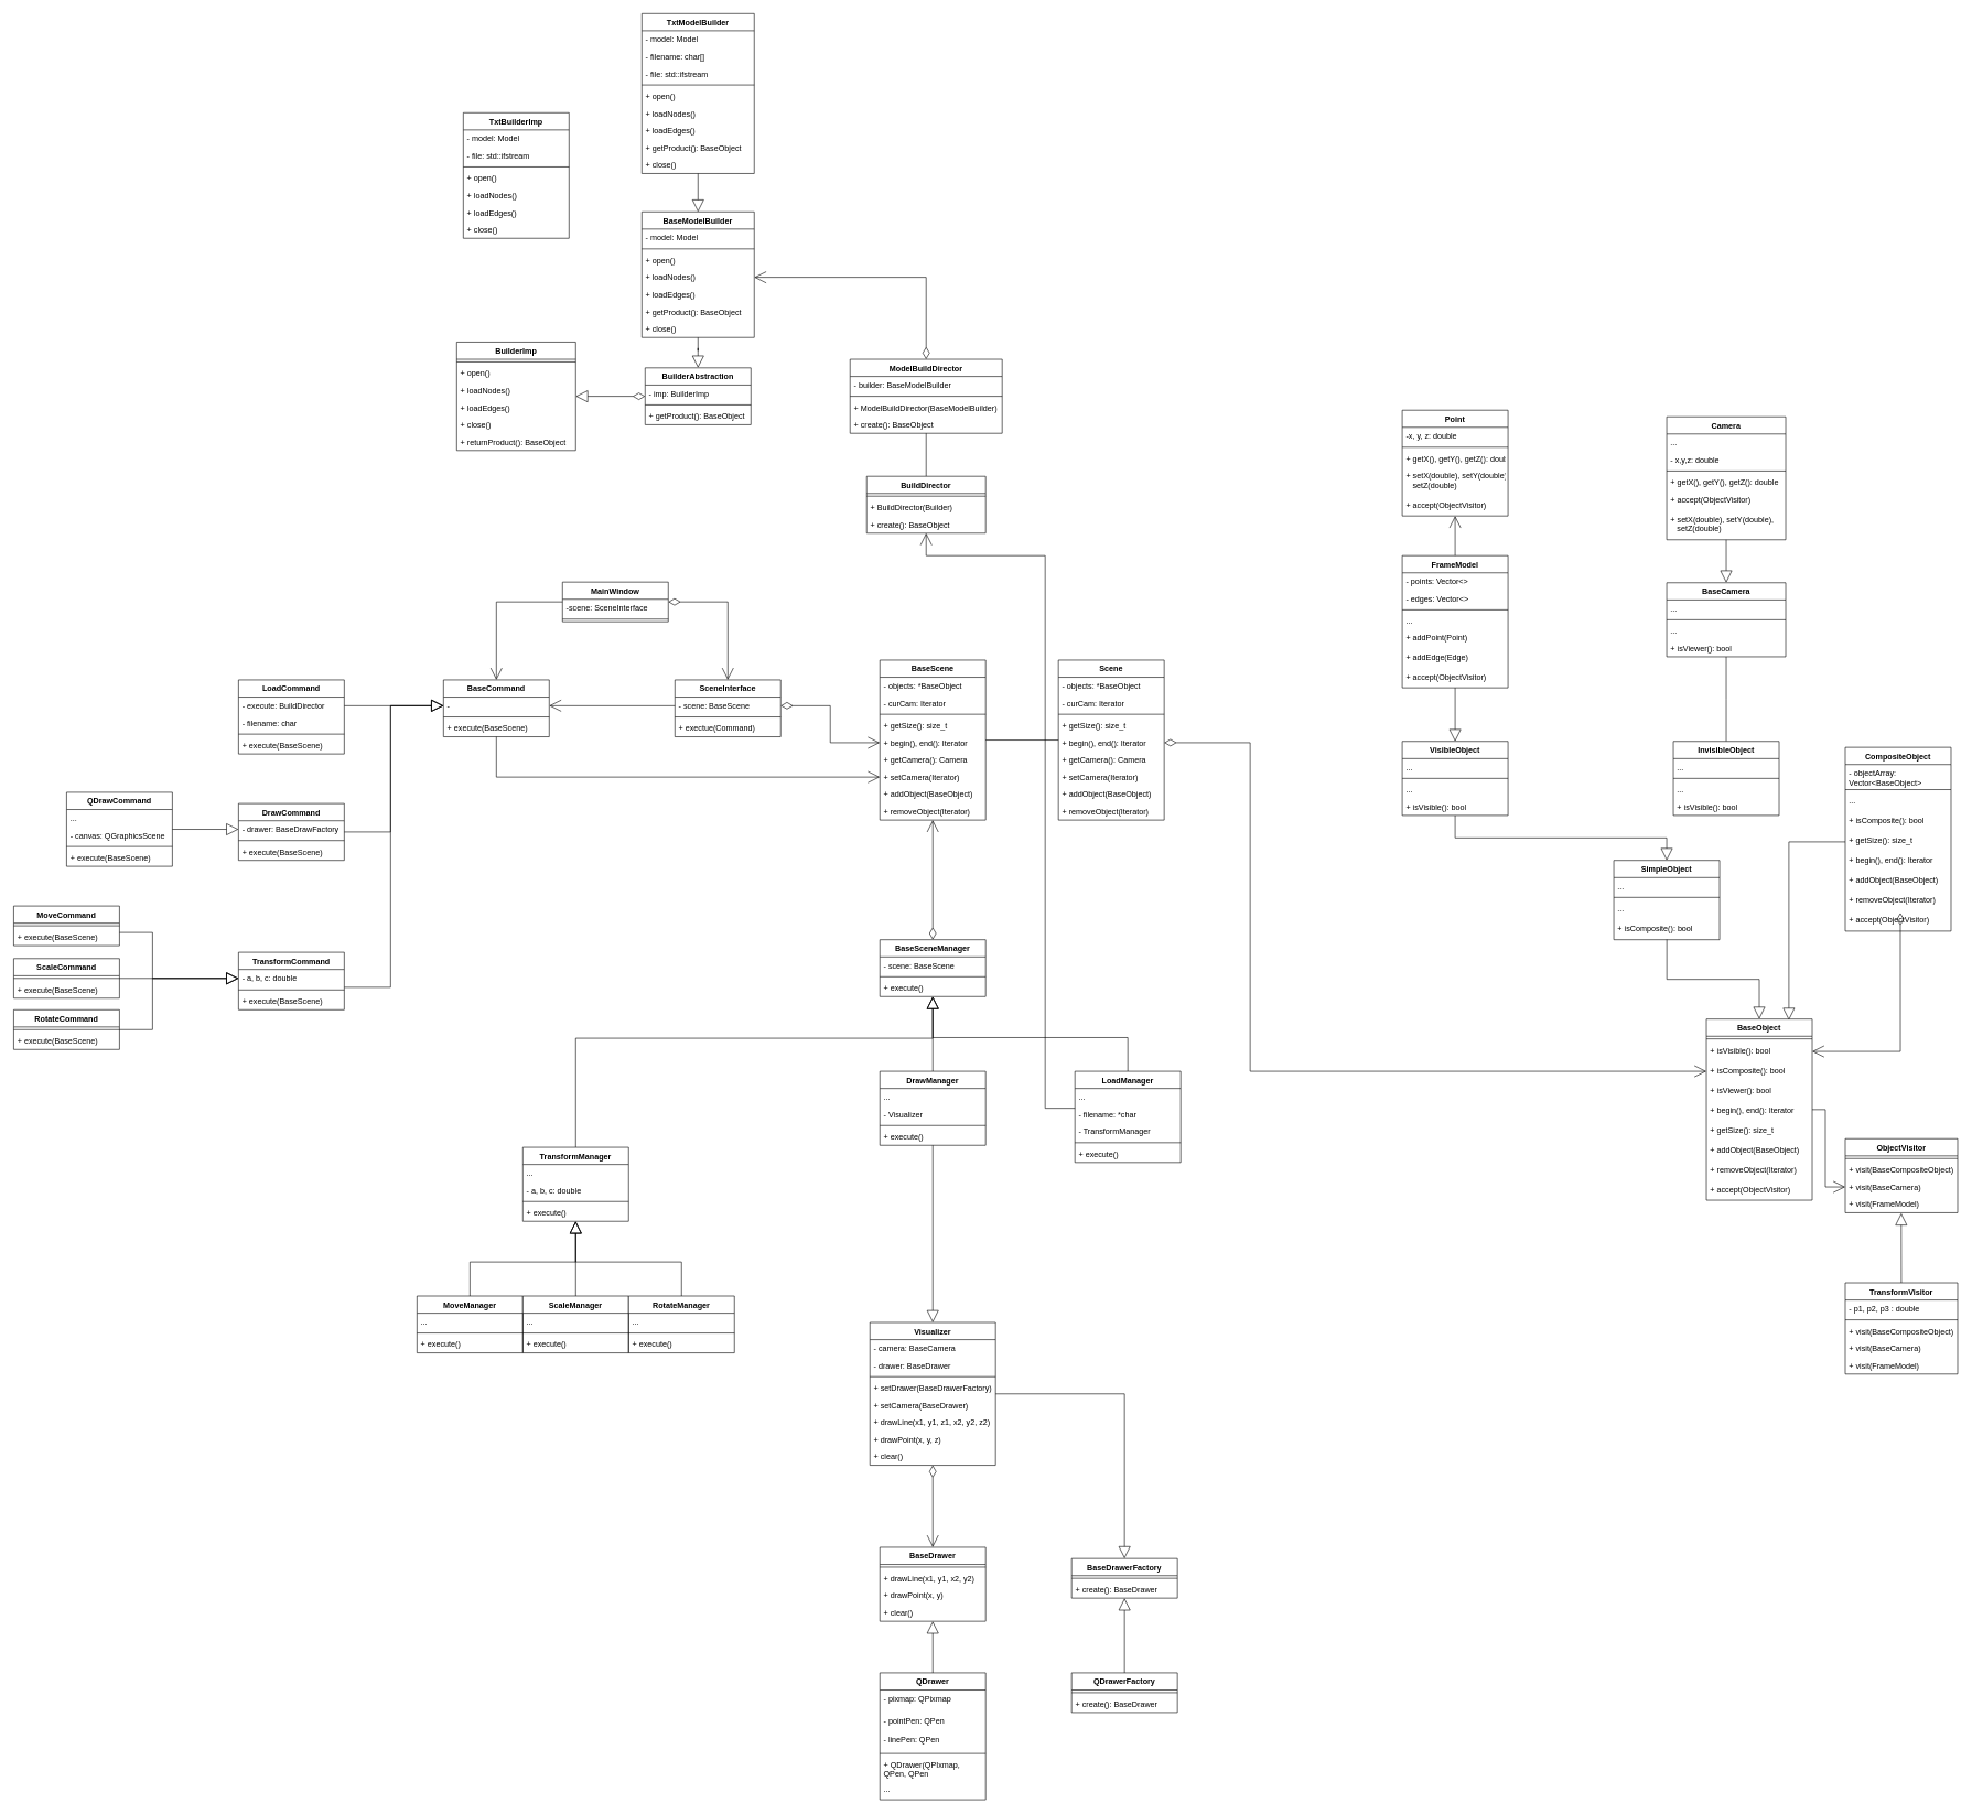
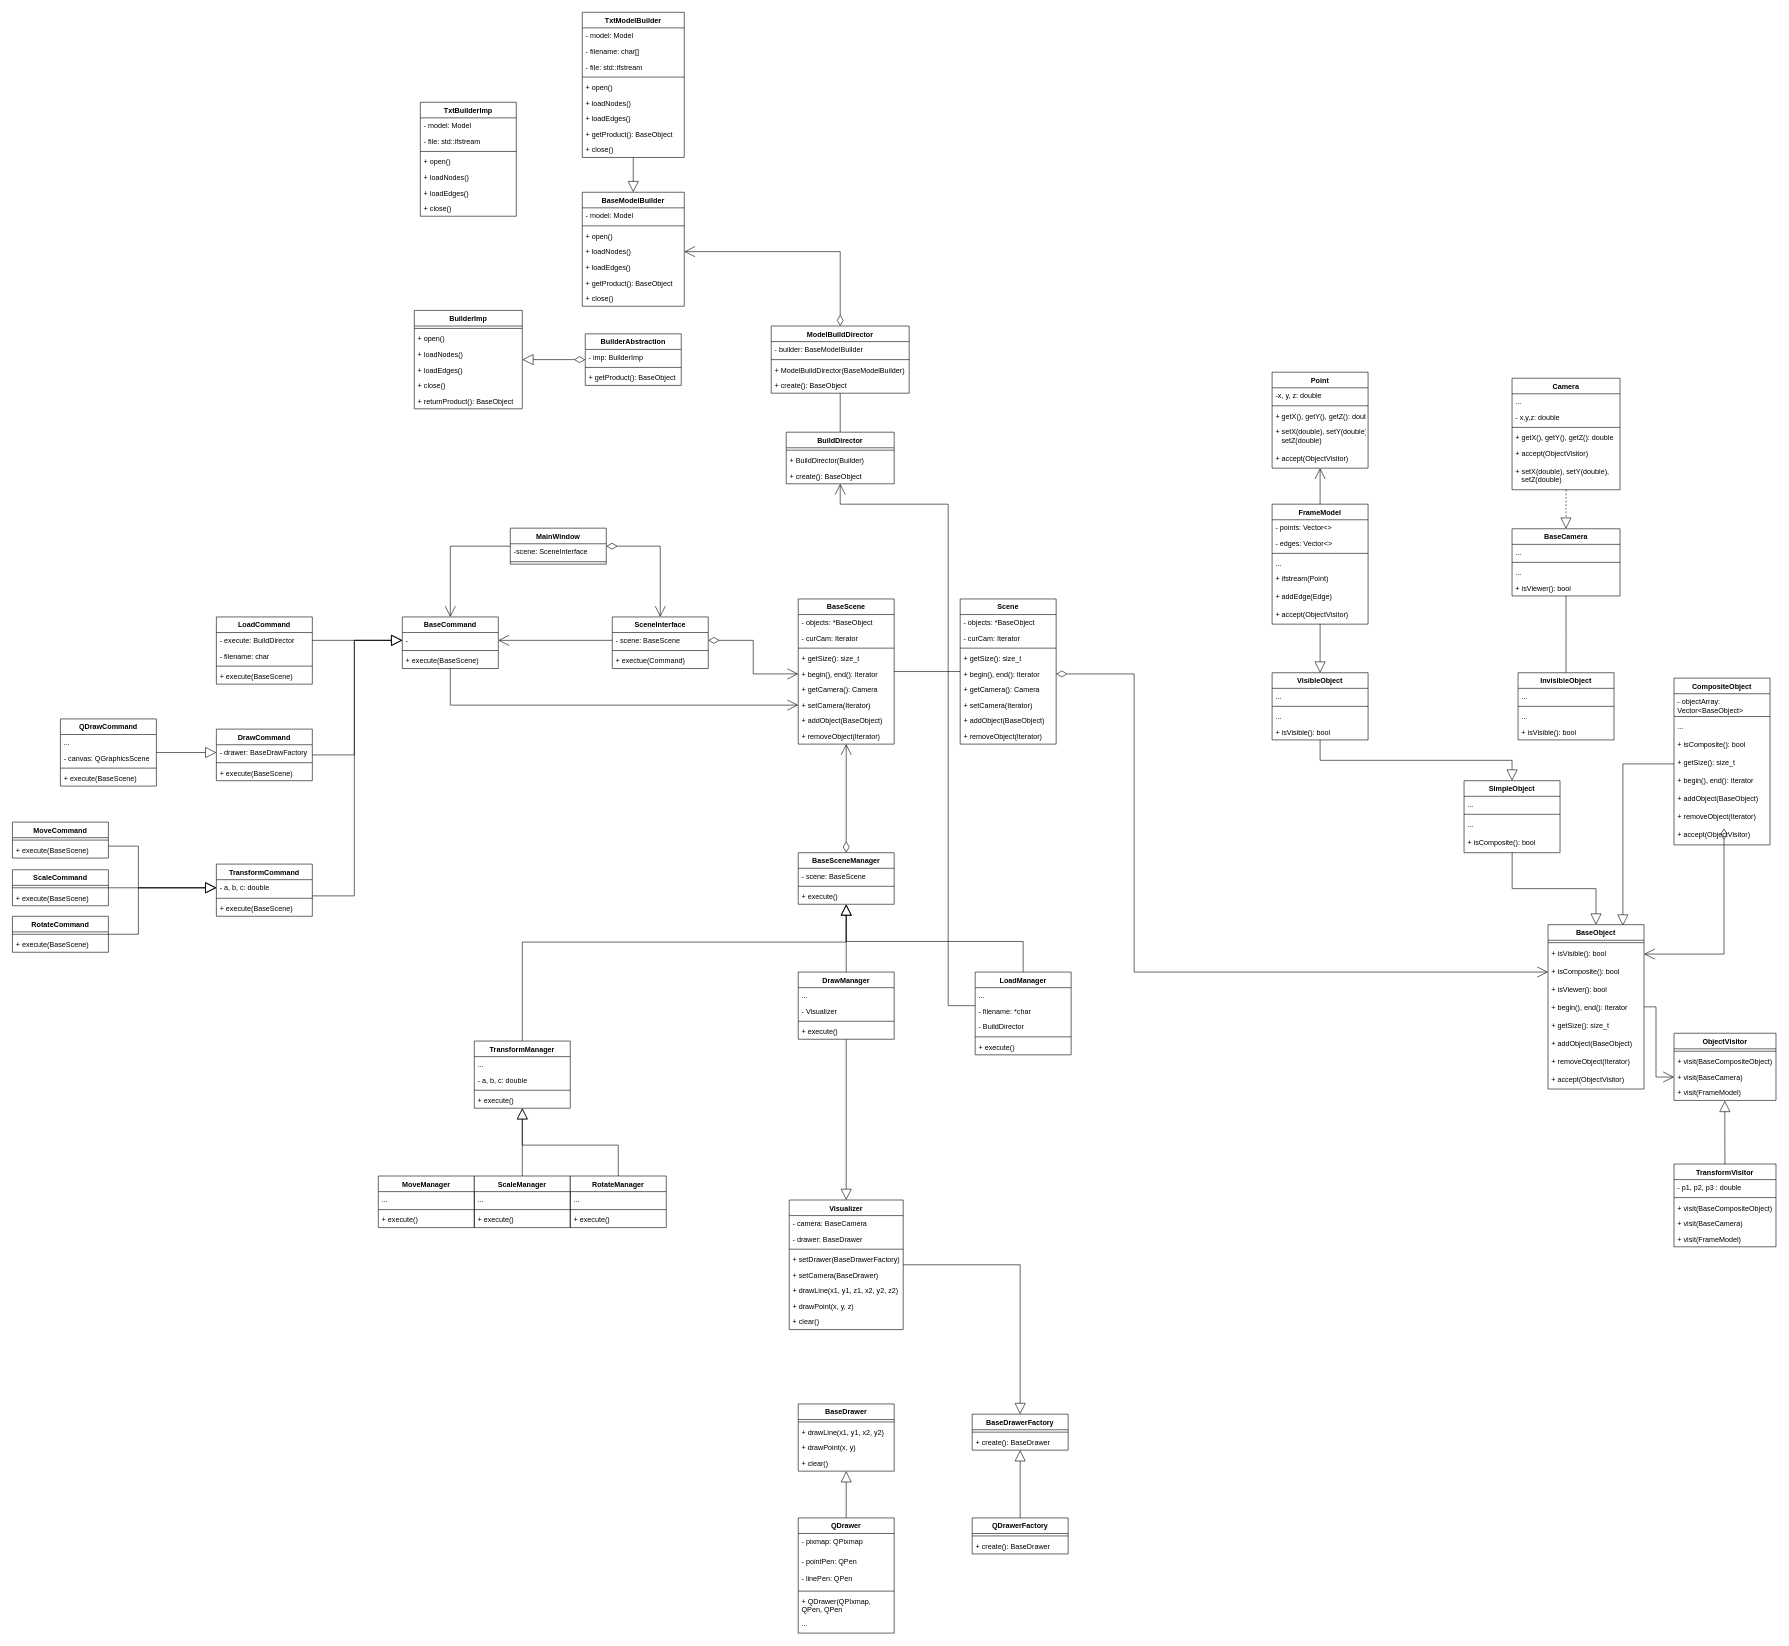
- <mxCell id="10" style="edgeStyle=orthogonalEdgeStyle;rounded=0;orthogonalLoop=1;jettySize=auto;html=1;entryX=0.5;entryY=0;entryDx=0;entryDy=0;startArrow=none;startFill=0;startSize=16;endArrow=block;endFill=0;endSize=16;" parent="1" source="13" target="44" edge="1"><mxGeometry relative="1" as="geometry" /></mxCell>
- <mxCell id="76" style="edgeStyle=orthogonalEdgeStyle;rounded=0;orthogonalLoop=1;jettySize=auto;html=1;entryX=0.5;entryY=0;entryDx=0;entryDy=0;endArrow=block;endFill=0;endSize=16;" parent="1" source="90" target="77" edge="1"><mxGeometry relative="1" as="geometry" /></mxCell>
+ <mxCell id="76" style="edgeStyle=orthogonalEdgeStyle;rounded=0;orthogonalLoop=1;jettySize=auto;html=1;entryX=0.5;entryY=0;entryDx=0;entryDy=0;endArrow=block;endFill=0;endSize=16;dashed=1;" parent="1" source="90" target="77" edge="1"><mxGeometry relative="1" as="geometry" /></mxCell>
- <mxCell id="87" value="+ addPoint(Point)" style="text;strokeColor=none;fillColor=none;align=left;verticalAlign=top;spacingLeft=4;spacingRight=4;overflow=hidden;rotatable=0;points=[[0,0.5],[1,0.5]];portConstraint=eastwest;" parent="82" vertex="1"><mxGeometry y="110" width="160" height="30" as="geometry" /></mxCell>
+ <mxCell id="87" value="+ ifstream(Point)" style="text;strokeColor=none;fillColor=none;align=left;verticalAlign=top;spacingLeft=4;spacingRight=4;overflow=hidden;rotatable=0;points=[[0,0.5],[1,0.5]];portConstraint=eastwest;" parent="82" vertex="1"><mxGeometry y="110" width="160" height="30" as="geometry" /></mxCell>
- <mxCell id="183" value="- TransformManager" style="text;strokeColor=none;fillColor=none;align=left;verticalAlign=top;spacingLeft=4;spacingRight=4;overflow=hidden;rotatable=0;points=[[0,0.5],[1,0.5]];portConstraint=eastwest;" parent="180" vertex="1"><mxGeometry y="78" width="160" height="26" as="geometry" /></mxCell>
+ <mxCell id="183" value="- BuildDirector" style="text;strokeColor=none;fillColor=none;align=left;verticalAlign=top;spacingLeft=4;spacingRight=4;overflow=hidden;rotatable=0;points=[[0,0.5],[1,0.5]];portConstraint=eastwest;" parent="180" vertex="1"><mxGeometry y="78" width="160" height="26" as="geometry" /></mxCell>
- <mxCell id="254" style="edgeStyle=orthogonalEdgeStyle;rounded=0;orthogonalLoop=1;jettySize=auto;html=1;endArrow=block;endFill=0;endSize=16;" parent="1" source="255" target="214" edge="1"><mxGeometry relative="1" as="geometry" /></mxCell>
- <mxCell id="243" style="edgeStyle=none;rounded=0;orthogonalLoop=1;jettySize=auto;html=1;startArrow=diamondThin;startFill=0;startSize=16;endArrow=open;endFill=0;endSize=16;strokeColor=#000000;strokeWidth=1;" parent="1" source="245" target="269" edge="1"><mxGeometry relative="1" as="geometry" /></mxCell>
